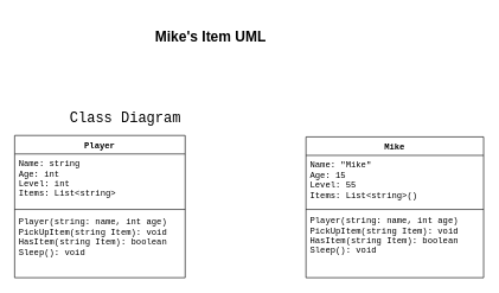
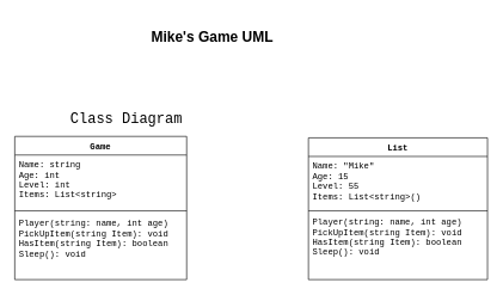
- <mxCell id="10" value="Mike's Item UML" style="text;html=1;strokeColor=none;fillColor=none;align=center;verticalAlign=middle;whiteSpace=wrap;rounded=0;fontSize=20;fontStyle=1" vertex="1" parent="1"><mxGeometry x="166" y="20" width="260" height="60" as="geometry" /></mxCell>
+ <mxCell id="10" value="Mike's Game UML" style="text;html=1;strokeColor=none;fillColor=none;align=center;verticalAlign=middle;whiteSpace=wrap;rounded=0;fontSize=20;fontStyle=1" vertex="1" parent="1"><mxGeometry x="166" y="20" width="260" height="60" as="geometry" /></mxCell>
- <mxCell id="2" value="Player" style="swimlane;fontStyle=1;align=center;verticalAlign=top;childLayout=stackLayout;horizontal=1;startSize=26;horizontalStack=0;resizeParent=1;resizeParentMax=0;resizeLast=0;collapsible=1;marginBottom=0;fontFamily=Courier New;" vertex="1" parent="1"><mxGeometry x="20" y="190" width="240" height="200" as="geometry" /></mxCell>
+ <mxCell id="2" value="Game" style="swimlane;fontStyle=1;align=center;verticalAlign=top;childLayout=stackLayout;horizontal=1;startSize=26;horizontalStack=0;resizeParent=1;resizeParentMax=0;resizeLast=0;collapsible=1;marginBottom=0;fontFamily=Courier New;" vertex="1" parent="1"><mxGeometry x="20" y="190" width="240" height="200" as="geometry" /></mxCell>
- <mxCell id="6" value="Mike" style="swimlane;fontStyle=1;align=center;verticalAlign=top;childLayout=stackLayout;horizontal=1;startSize=26;horizontalStack=0;resizeParent=1;resizeParentMax=0;resizeLast=0;collapsible=1;marginBottom=0;fontFamily=Courier New;" vertex="1" parent="1"><mxGeometry x="430" y="192" width="250" height="198" as="geometry" /></mxCell>
+ <mxCell id="6" value="List" style="swimlane;fontStyle=1;align=center;verticalAlign=top;childLayout=stackLayout;horizontal=1;startSize=26;horizontalStack=0;resizeParent=1;resizeParentMax=0;resizeLast=0;collapsible=1;marginBottom=0;fontFamily=Courier New;" vertex="1" parent="1"><mxGeometry x="430" y="192" width="250" height="198" as="geometry" /></mxCell>
